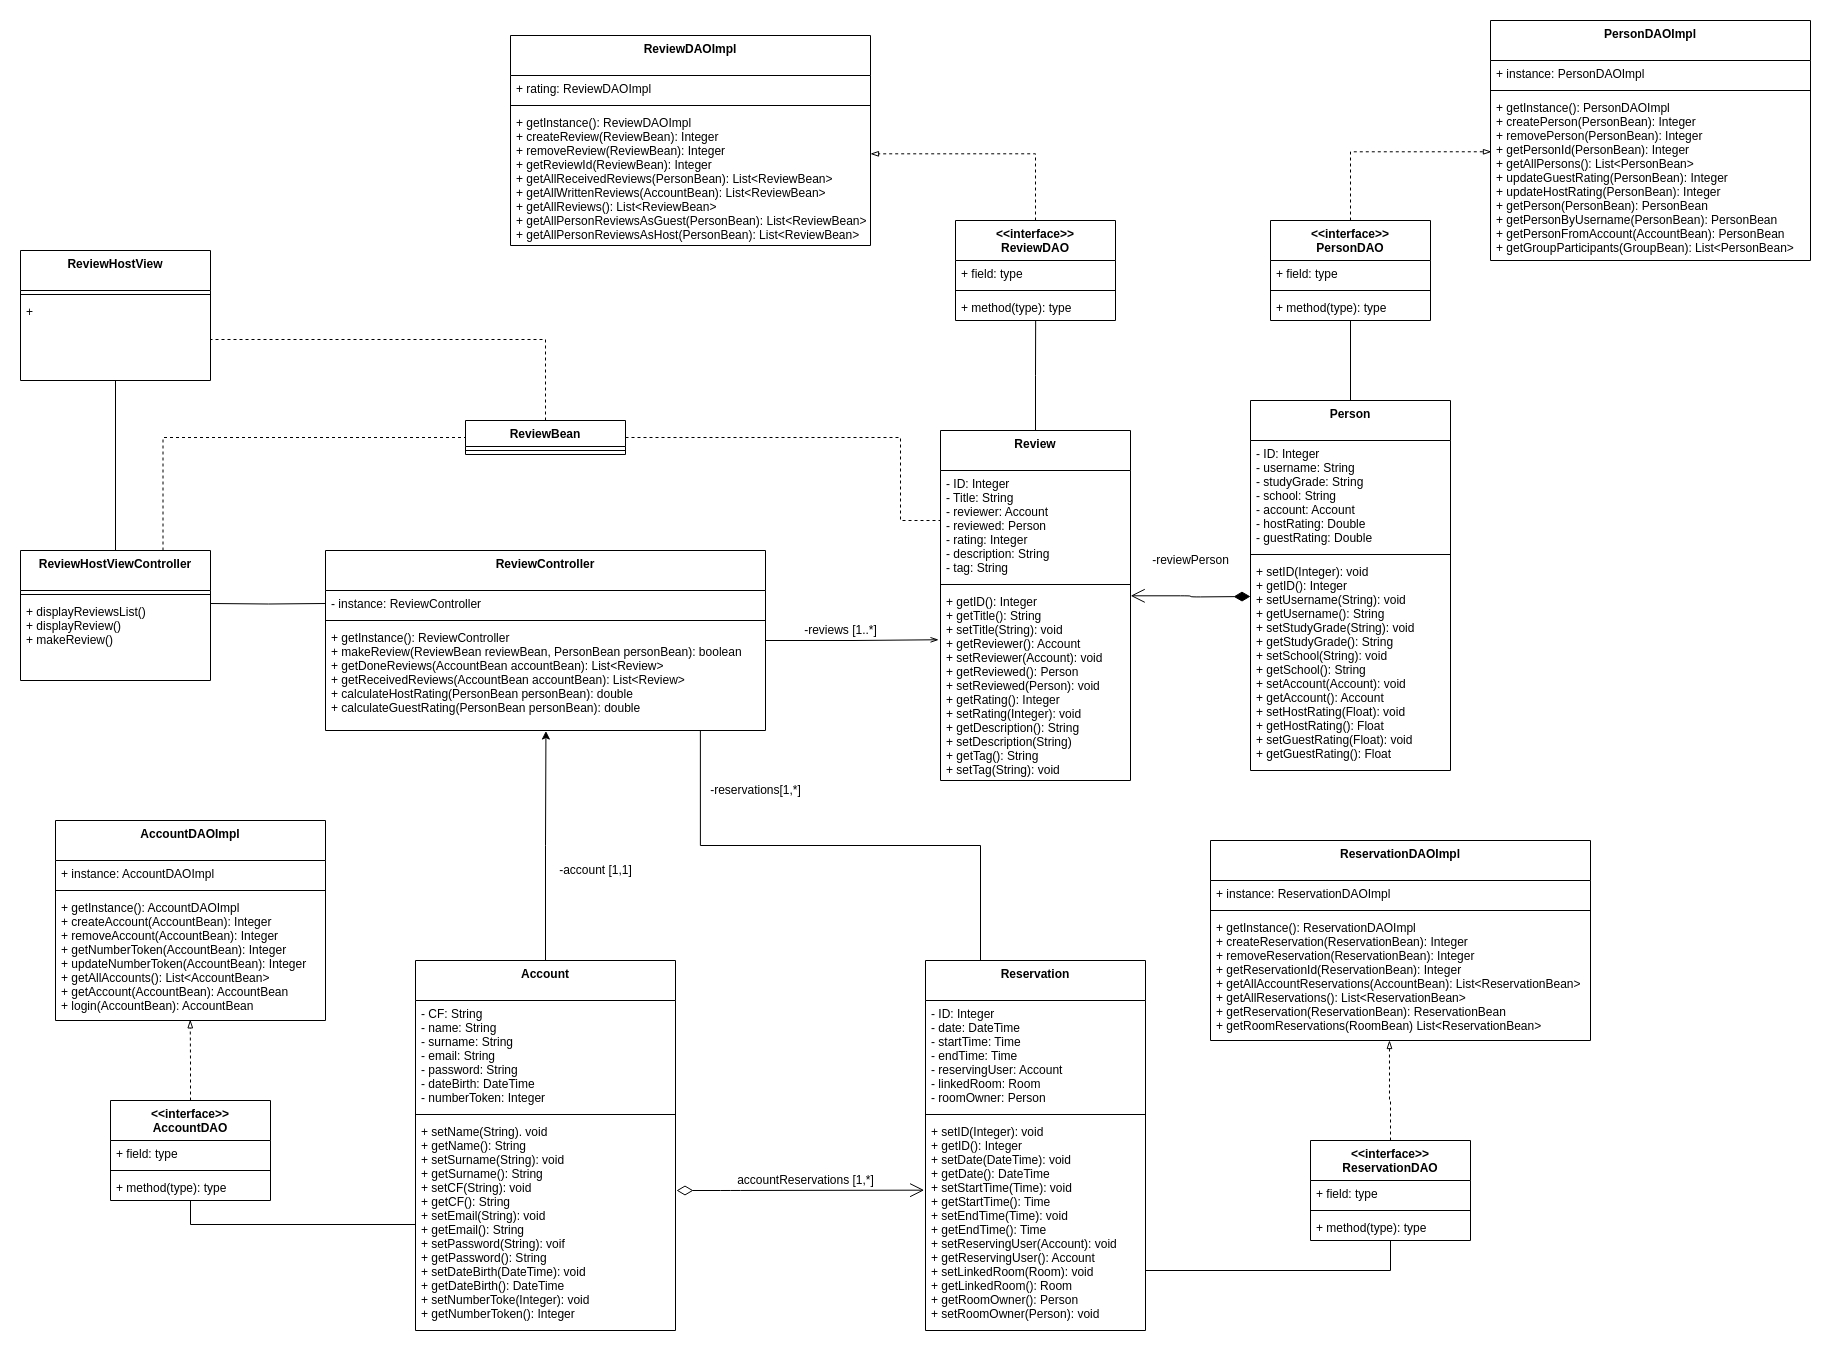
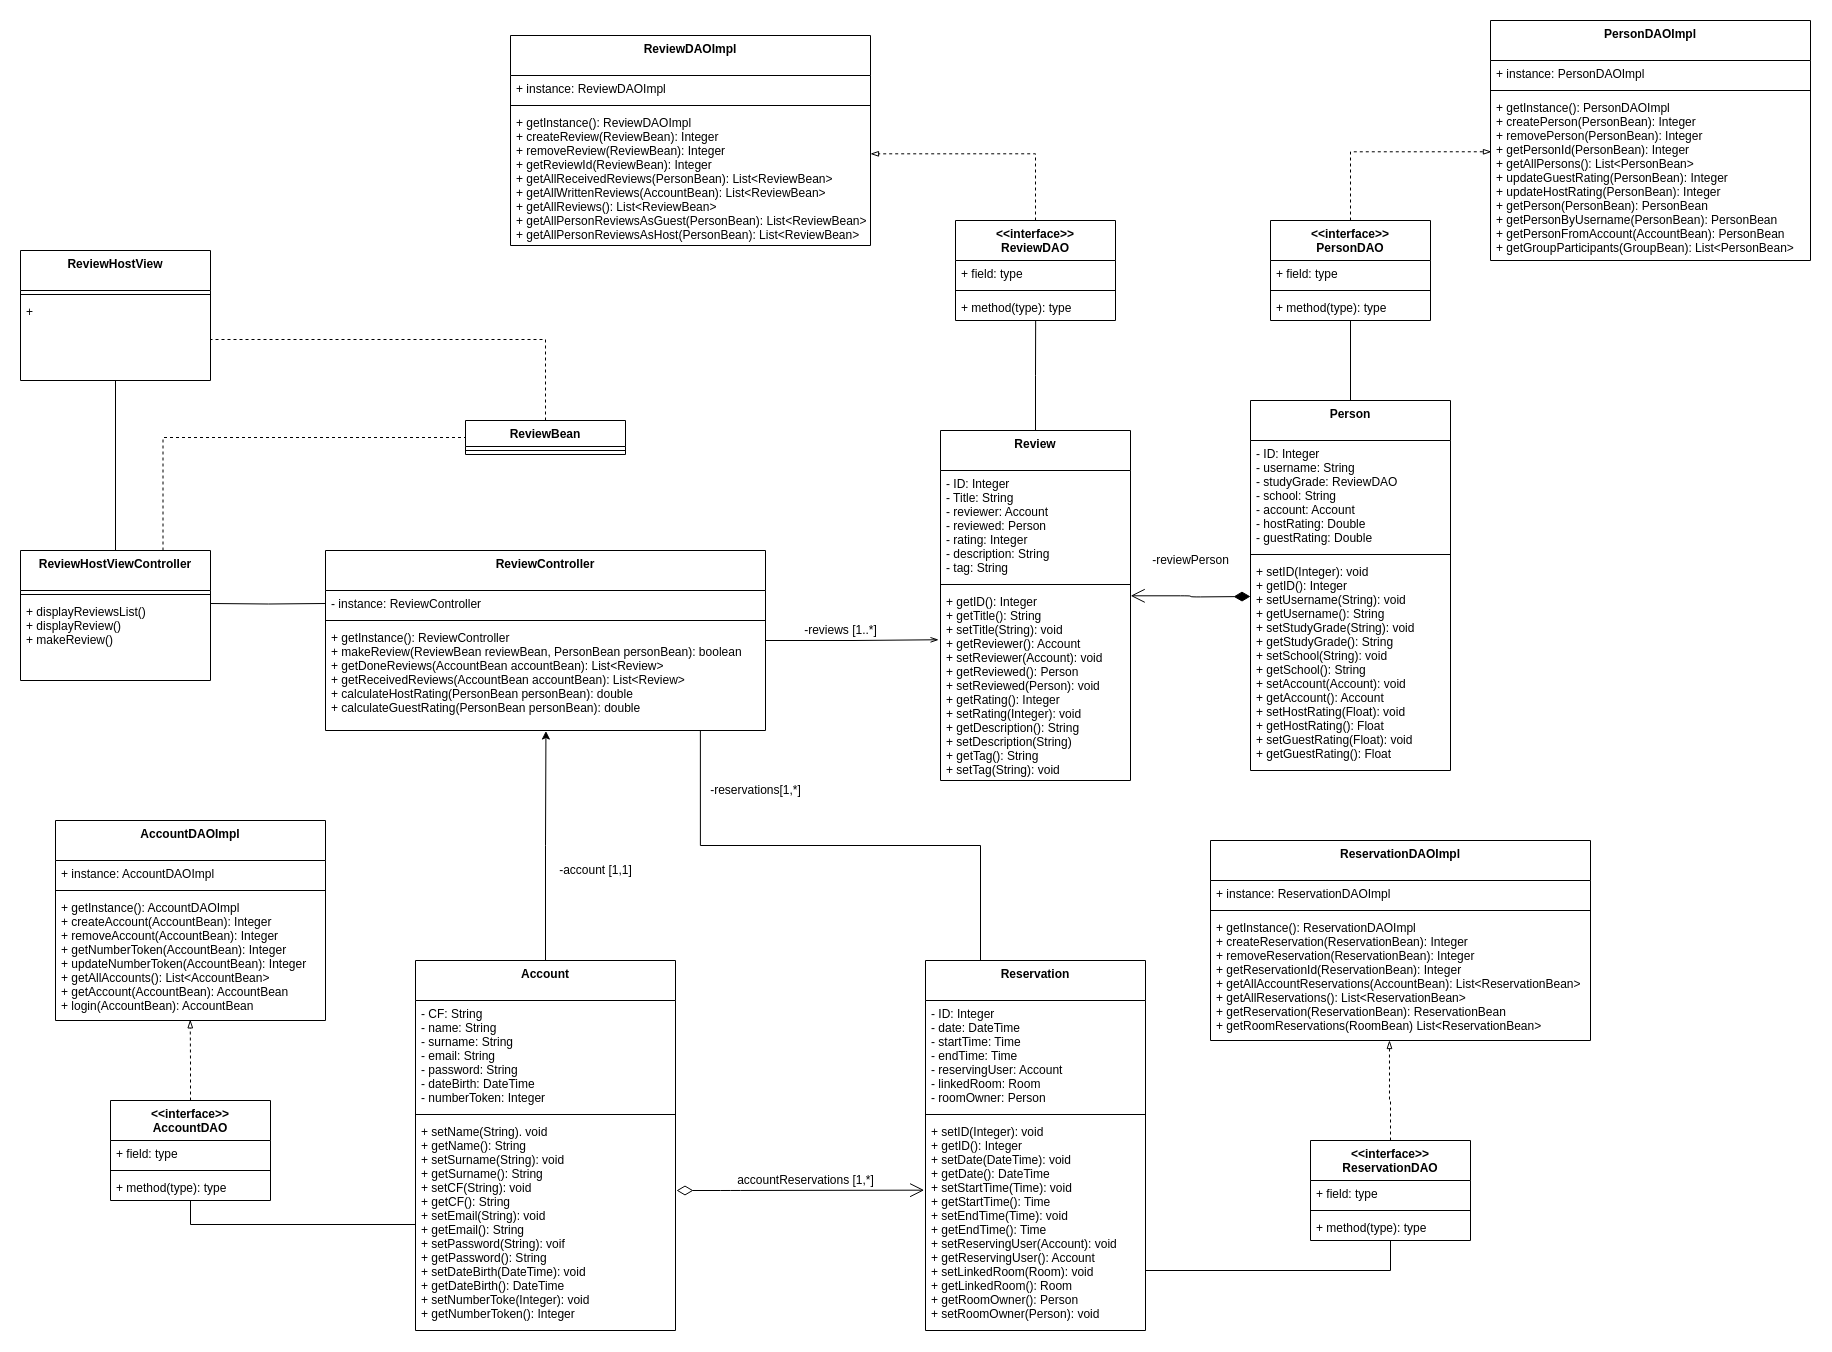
- <mxCell id="77" value="+ rating: ReviewDAOImpl" style="text;strokeColor=none;fillColor=none;align=left;verticalAlign=top;spacingLeft=4;spacingRight=4;overflow=hidden;rotatable=0;points=[[0,0.5],[1,0.5]];portConstraint=eastwest;" vertex="1" parent="76"><mxGeometry y="40" width="360" height="26" as="geometry" /></mxCell>
+ <mxCell id="77" value="+ instance: ReviewDAOImpl" style="text;strokeColor=none;fillColor=none;align=left;verticalAlign=top;spacingLeft=4;spacingRight=4;overflow=hidden;rotatable=0;points=[[0,0.5],[1,0.5]];portConstraint=eastwest;" vertex="1" parent="76"><mxGeometry y="40" width="360" height="26" as="geometry" /></mxCell>
- <mxCell id="21" style="edgeStyle=orthogonalEdgeStyle;rounded=0;orthogonalLoop=1;jettySize=auto;html=1;entryX=0;entryY=0.5;entryDx=0;entryDy=0;dashed=1;endArrow=none;endFill=0;" parent="1" source="23" target="18" edge="1"><mxGeometry relative="1" as="geometry"><Array as="points"><mxPoint x="900" y="437" /><mxPoint x="900" y="520" /></Array></mxGeometry></mxCell>
- <mxCell id="33" value="- ID: Integer&#10;- username: String&#10;- studyGrade: String&#10;- school: String&#10;- account: Account&#10;- hostRating: Double&#10;- guestRating: Double" style="text;strokeColor=none;fillColor=none;align=left;verticalAlign=top;spacingLeft=4;spacingRight=4;overflow=hidden;rotatable=0;points=[[0,0.5],[1,0.5]];portConstraint=eastwest;" parent="32" vertex="1"><mxGeometry y="40" width="200" height="110" as="geometry" /></mxCell>
+ <mxCell id="33" value="- ID: Integer&#10;- username: String&#10;- studyGrade: ReviewDAO&#10;- school: String&#10;- account: Account&#10;- hostRating: Double&#10;- guestRating: Double" style="text;strokeColor=none;fillColor=none;align=left;verticalAlign=top;spacingLeft=4;spacingRight=4;overflow=hidden;rotatable=0;points=[[0,0.5],[1,0.5]];portConstraint=eastwest;" parent="32" vertex="1"><mxGeometry y="40" width="200" height="110" as="geometry" /></mxCell>
